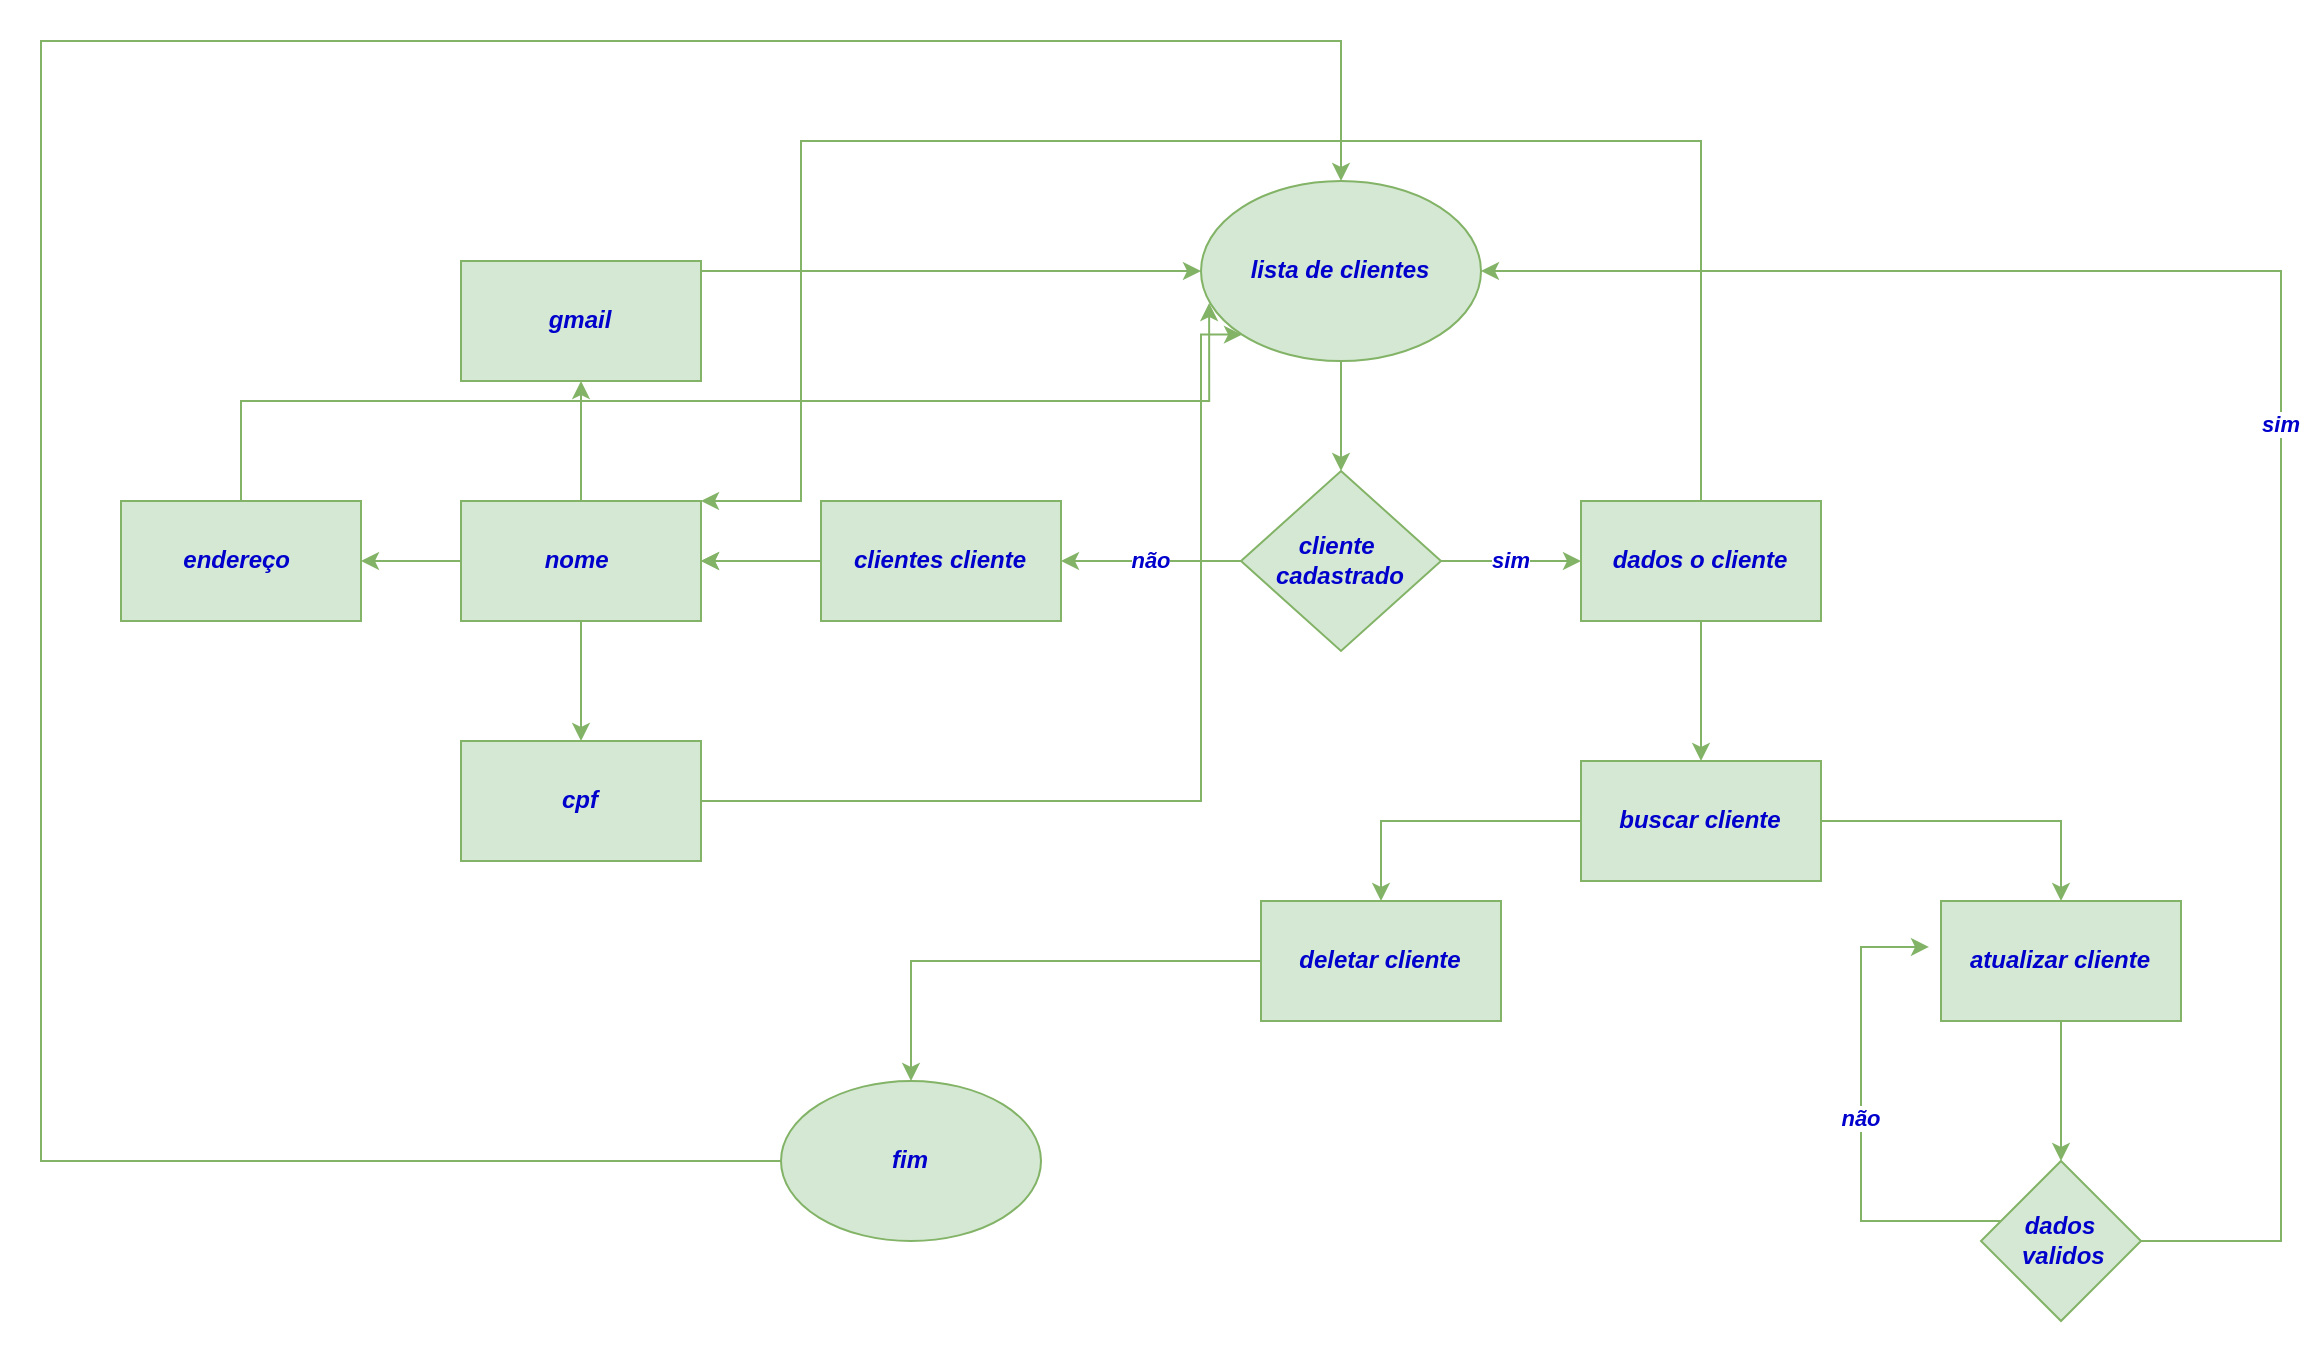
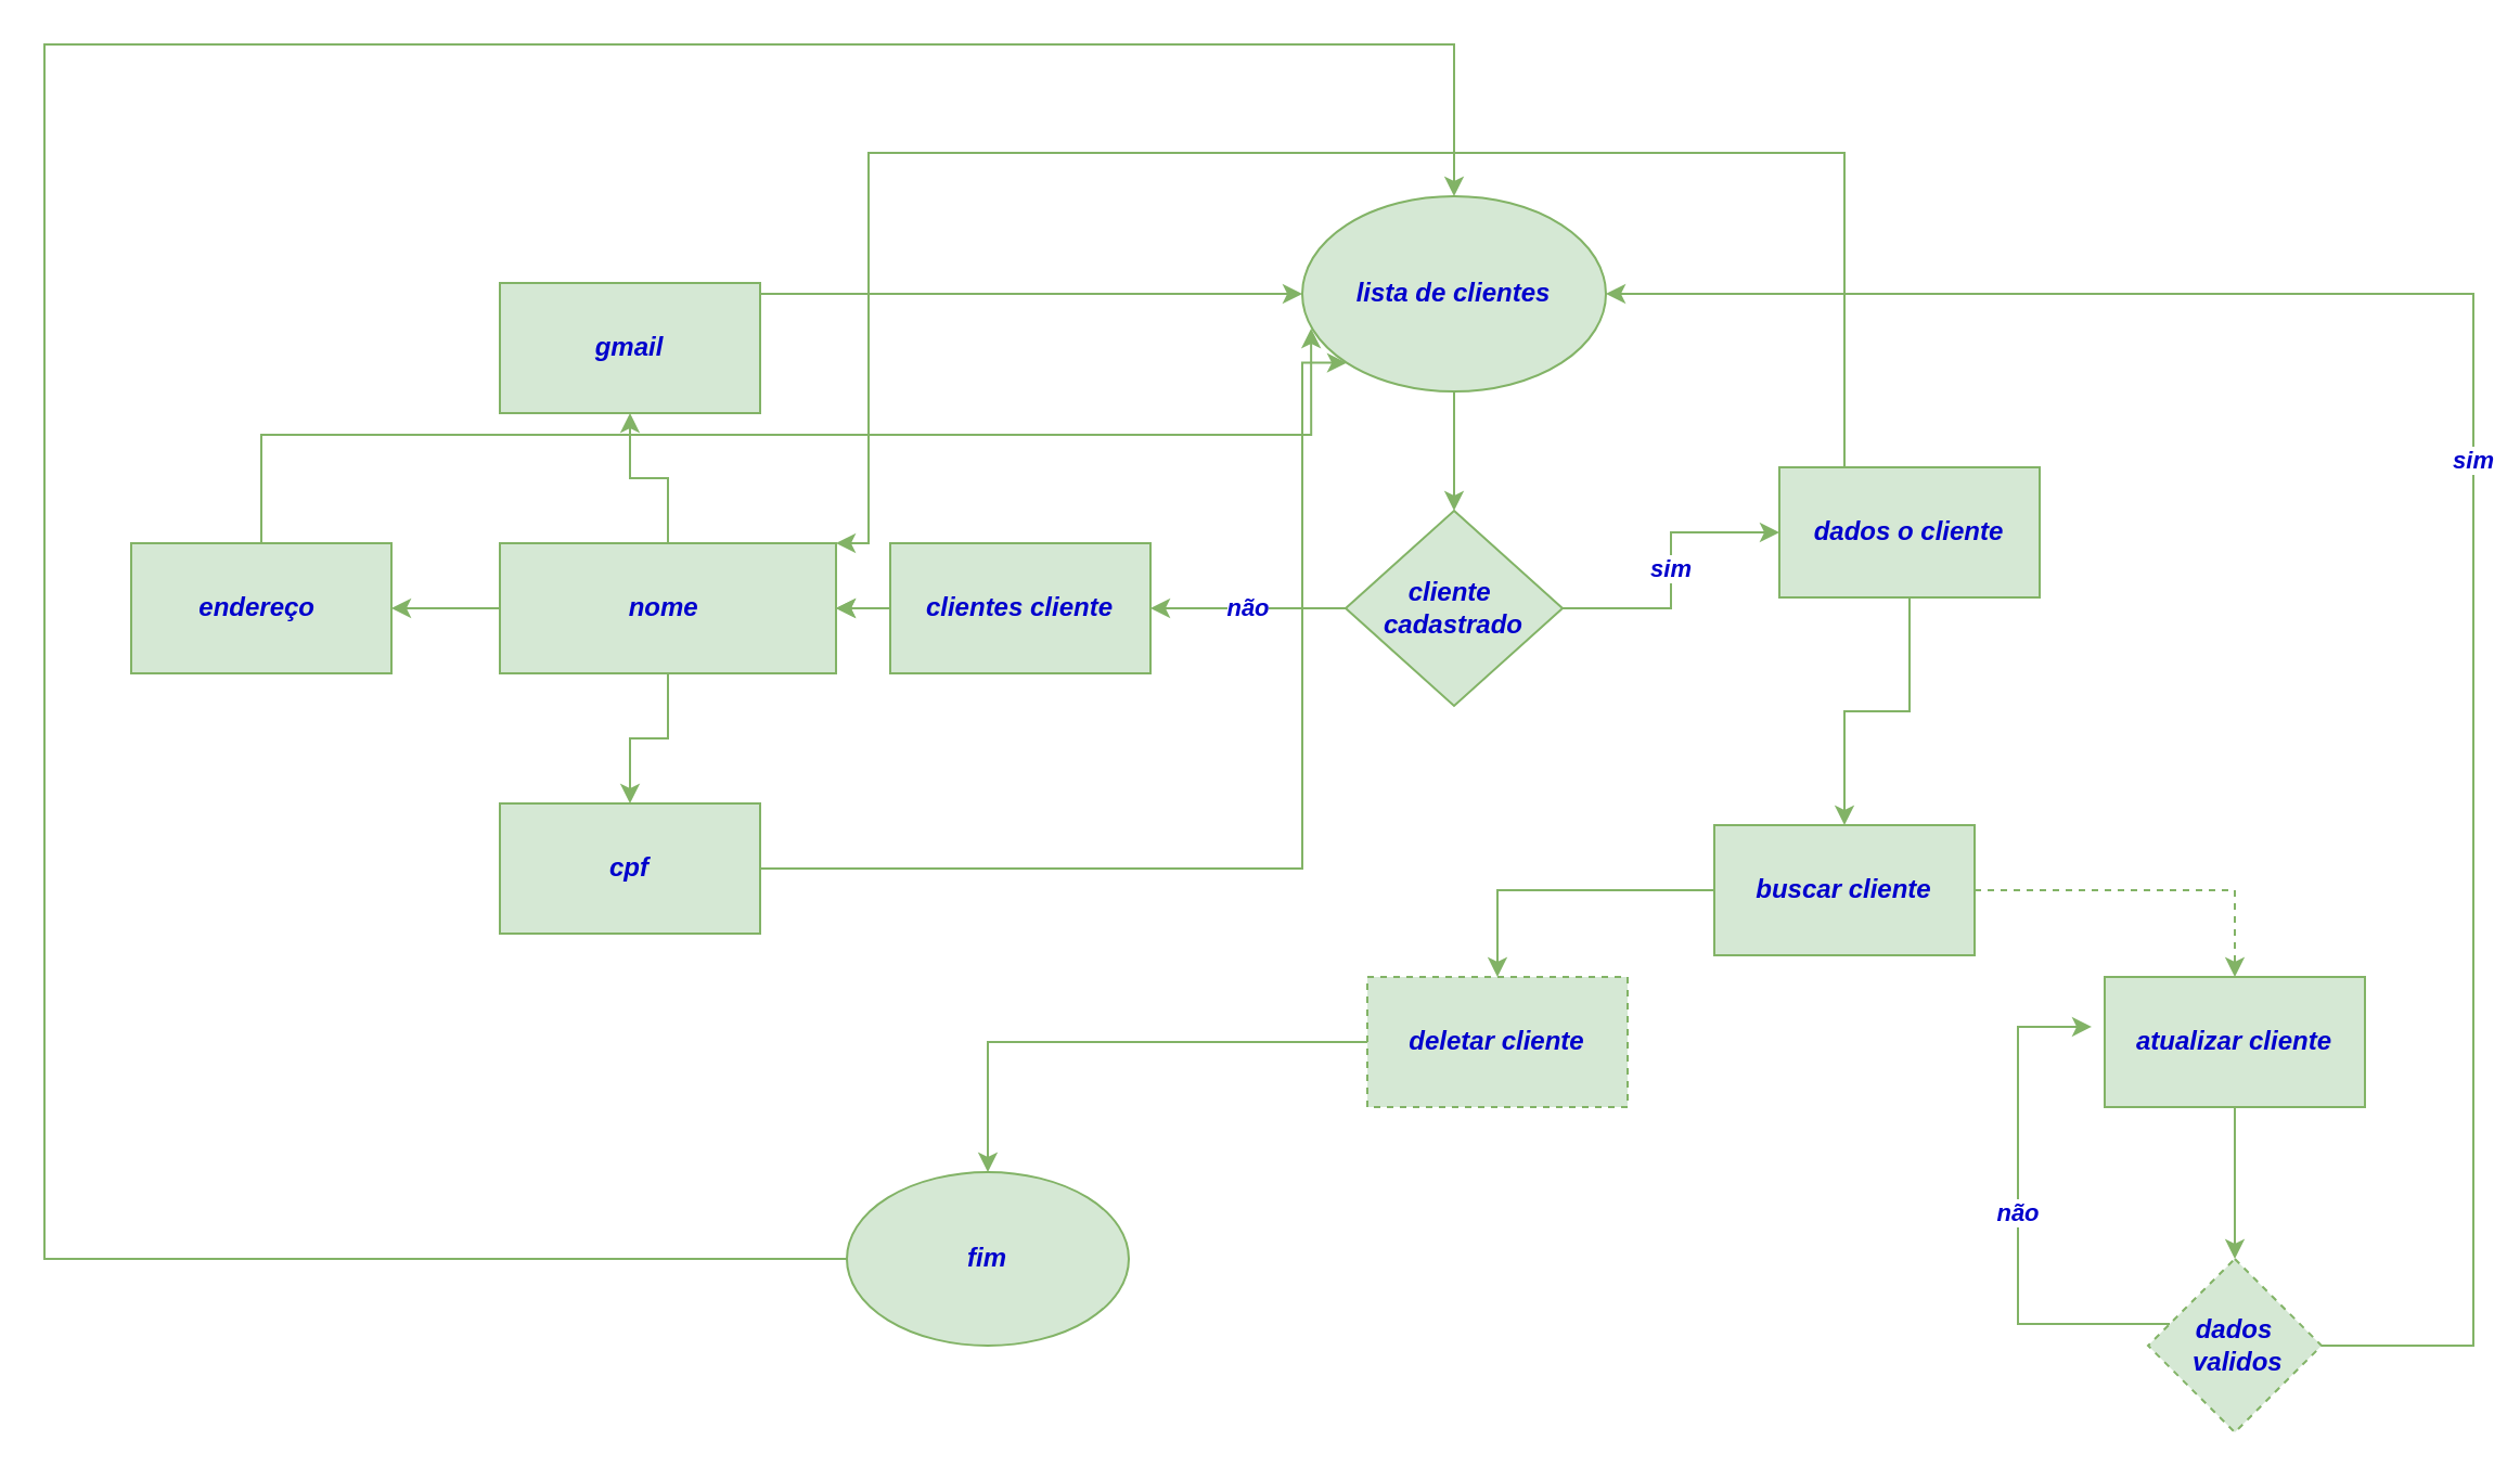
- <mxCell id="7" value="nome&amp;nbsp;" style="whiteSpace=wrap;html=1;fillColor=#d5e8d4;strokeColor=#82b366;fontStyle=3;horizontal=1;verticalAlign=middle;align=center;textShadow=0;fontColor=#0000CC;" vertex="1" parent="1"><mxGeometry x="230" y="250" width="120" height="60" as="geometry" /></mxCell>
+ <mxCell id="7" value="nome&amp;nbsp;" style="whiteSpace=wrap;html=1;fillColor=#d5e8d4;strokeColor=#82b366;fontStyle=3;horizontal=1;verticalAlign=middle;align=center;textShadow=0;fontColor=#0000CC;" vertex="1" parent="1"><mxGeometry x="230" y="250" width="155" height="60" as="geometry" /></mxCell>
- <mxCell id="21" value="dados o cliente" style="whiteSpace=wrap;html=1;fillColor=#d5e8d4;strokeColor=#82b366;fontStyle=3;horizontal=1;verticalAlign=middle;align=center;textShadow=0;fontColor=#0000CC;" vertex="1" parent="1"><mxGeometry x="790" y="250" width="120" height="60" as="geometry" /></mxCell>
+ <mxCell id="21" value="dados o cliente" style="whiteSpace=wrap;html=1;fillColor=#d5e8d4;strokeColor=#82b366;fontStyle=3;horizontal=1;verticalAlign=middle;align=center;textShadow=0;fontColor=#0000CC;" vertex="1" parent="1"><mxGeometry x="820" y="215" width="120" height="60" as="geometry" /></mxCell>
- <mxCell id="23" value="" style="edgeStyle=orthogonalEdgeStyle;rounded=0;orthogonalLoop=1;jettySize=auto;html=1;fillColor=#d5e8d4;strokeColor=#82b366;fontStyle=3;horizontal=1;verticalAlign=middle;align=center;textShadow=0;fontColor=#0000CC;" edge="1" parent="1" source="24" target="28"><mxGeometry relative="1" as="geometry" /></mxCell>
+ <mxCell id="23" value="" style="edgeStyle=orthogonalEdgeStyle;rounded=0;orthogonalLoop=1;jettySize=auto;html=1;fillColor=#d5e8d4;strokeColor=#82b366;fontStyle=3;horizontal=1;verticalAlign=middle;align=center;textShadow=0;fontColor=#0000CC;dashed=1;" edge="1" parent="1" source="24" target="28"><mxGeometry relative="1" as="geometry" /></mxCell>
- <mxCell id="26" value="deletar cliente" style="whiteSpace=wrap;html=1;fillColor=#d5e8d4;strokeColor=#82b366;fontStyle=3;horizontal=1;verticalAlign=middle;align=center;textShadow=0;fontColor=#0000CC;" vertex="1" parent="1"><mxGeometry x="630" y="450" width="120" height="60" as="geometry" /></mxCell>
+ <mxCell id="26" value="deletar cliente" style="whiteSpace=wrap;html=1;fillColor=#d5e8d4;strokeColor=#82b366;fontStyle=3;horizontal=1;verticalAlign=middle;align=center;textShadow=0;fontColor=#0000CC;dashed=1;" vertex="1" parent="1"><mxGeometry x="630" y="450" width="120" height="60" as="geometry" /></mxCell>
- <mxCell id="32" value="dados&lt;div&gt;&amp;nbsp;validos&lt;/div&gt;" style="rhombus;whiteSpace=wrap;html=1;fillColor=#d5e8d4;strokeColor=#82b366;fontStyle=3;horizontal=1;verticalAlign=middle;align=center;textShadow=0;fontColor=#0000CC;" vertex="1" parent="1"><mxGeometry x="990" y="580" width="80" height="80" as="geometry" /></mxCell>
+ <mxCell id="32" value="dados&lt;div&gt;&amp;nbsp;validos&lt;/div&gt;" style="rhombus;whiteSpace=wrap;html=1;fillColor=#d5e8d4;strokeColor=#82b366;fontStyle=3;horizontal=1;verticalAlign=middle;align=center;textShadow=0;fontColor=#0000CC;dashed=1;" vertex="1" parent="1"><mxGeometry x="990" y="580" width="80" height="80" as="geometry" /></mxCell>
